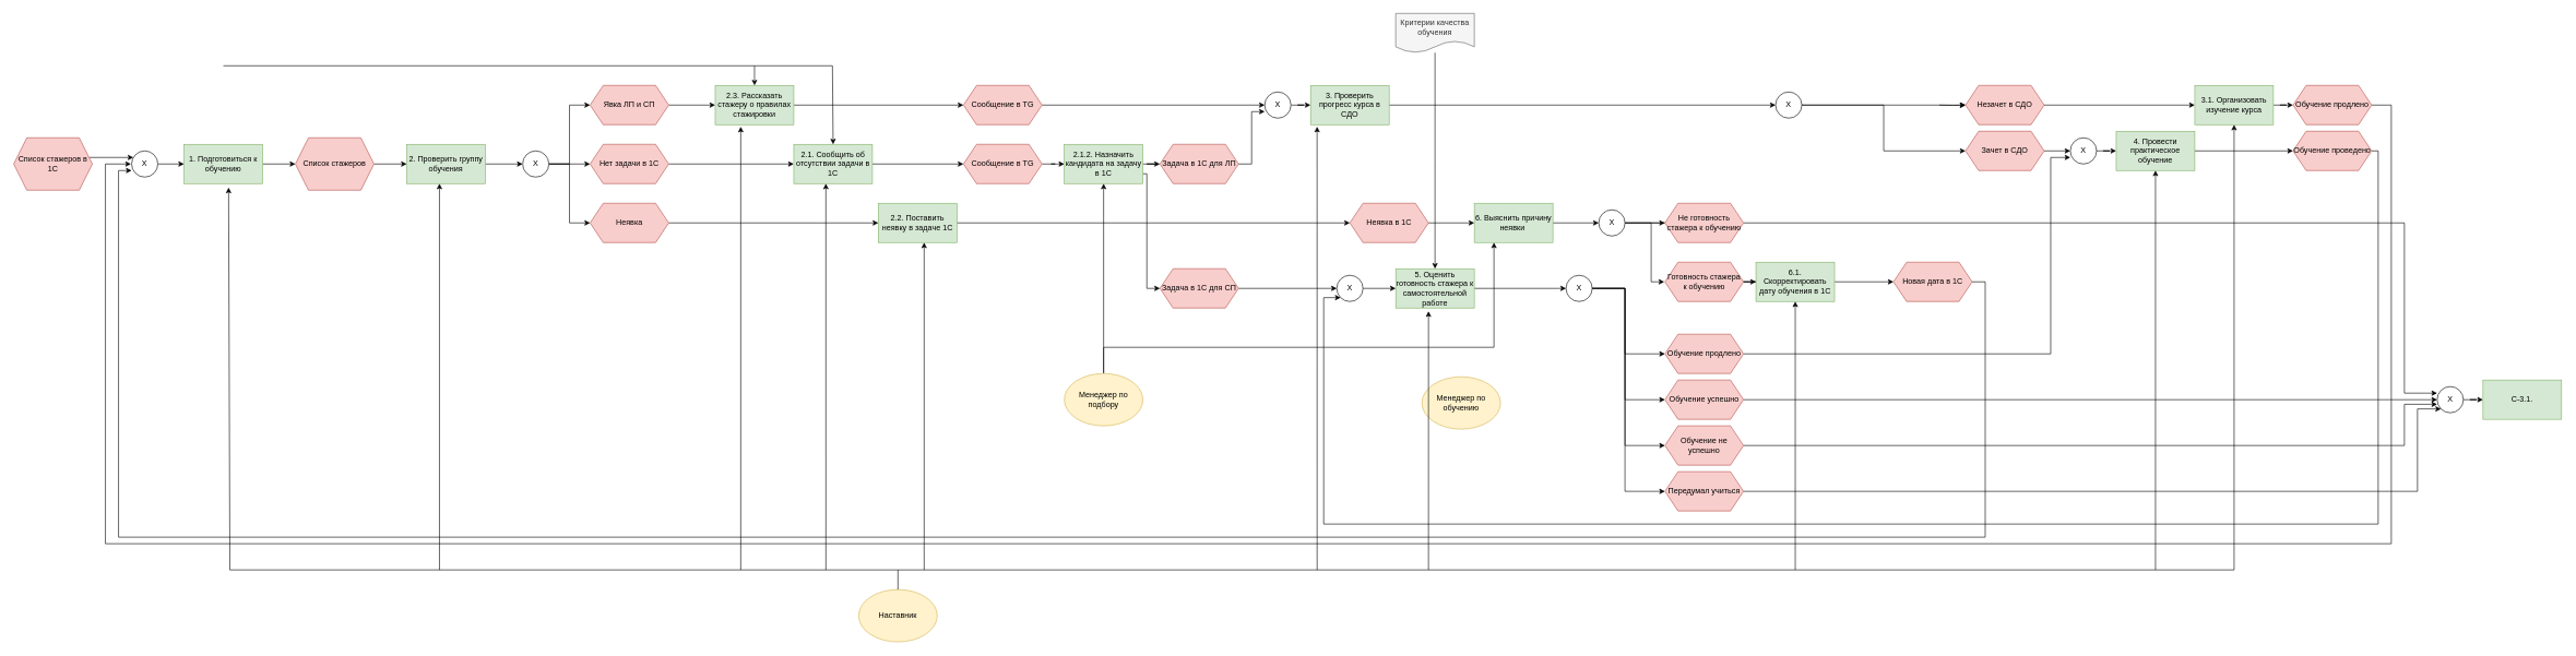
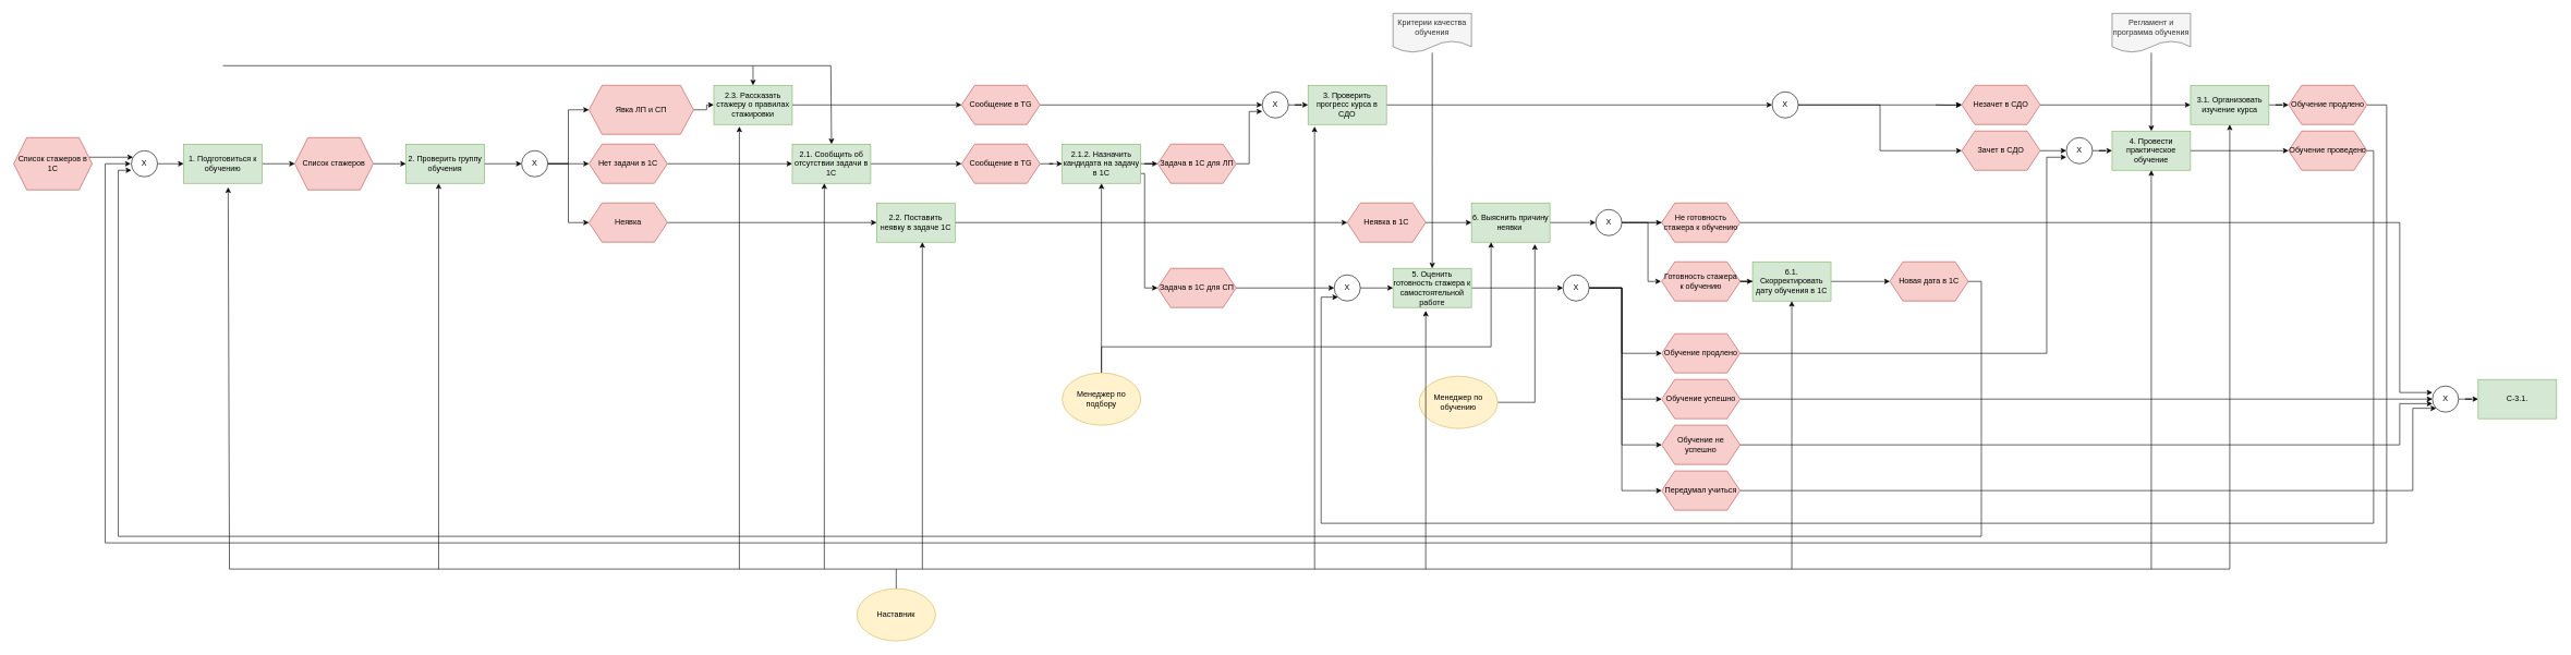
+ <mxCell id="99" value="Регламент и программа обучения" style="shape=document;whiteSpace=wrap;html=1;boundedLbl=1;fillColor=#f5f5f5;fontColor=#333333;strokeColor=#666666;" vertex="1" parent="1"><mxGeometry x="3230" y="20" width="120" height="60" as="geometry" /></mxCell>
- <mxCell id="17" value="Явка ЛП и СП" style="shape=hexagon;perimeter=hexagonPerimeter2;whiteSpace=wrap;html=1;fixedSize=1;fillColor=#f8cecc;strokeColor=#b85450;" vertex="1" parent="1"><mxGeometry x="900" y="130" width="120" height="60" as="geometry" /></mxCell>
+ <mxCell id="17" value="Явка ЛП и СП" style="shape=hexagon;perimeter=hexagonPerimeter2;whiteSpace=wrap;html=1;fixedSize=1;fillColor=#f8cecc;strokeColor=#b85450;" vertex="1" parent="1"><mxGeometry x="900" y="130" width="160" height="75" as="geometry" /></mxCell>
+ <mxCell id="98" value="" style="edgeStyle=orthogonalEdgeStyle;rounded=0;orthogonalLoop=1;jettySize=auto;html=1;entryX=0.5;entryY=0;entryDx=0;entryDy=0;" edge="1" parent="1" source="99" target="80"><mxGeometry relative="1" as="geometry"><mxPoint x="3290" y="160" as="targetPoint" /></mxGeometry></mxCell>
+ <mxCell id="104" value="" style="edgeStyle=orthogonalEdgeStyle;rounded=0;orthogonalLoop=1;jettySize=auto;html=1;entryX=0.808;entryY=1.05;entryDx=0;entryDy=0;entryPerimeter=0;" edge="1" parent="1" source="105" target="51"><mxGeometry relative="1" as="geometry"><mxPoint x="2370" y="480" as="targetPoint" /><Array as="points"><mxPoint x="2347" y="520" /><mxPoint x="2347" y="520" /></Array></mxGeometry></mxCell>
